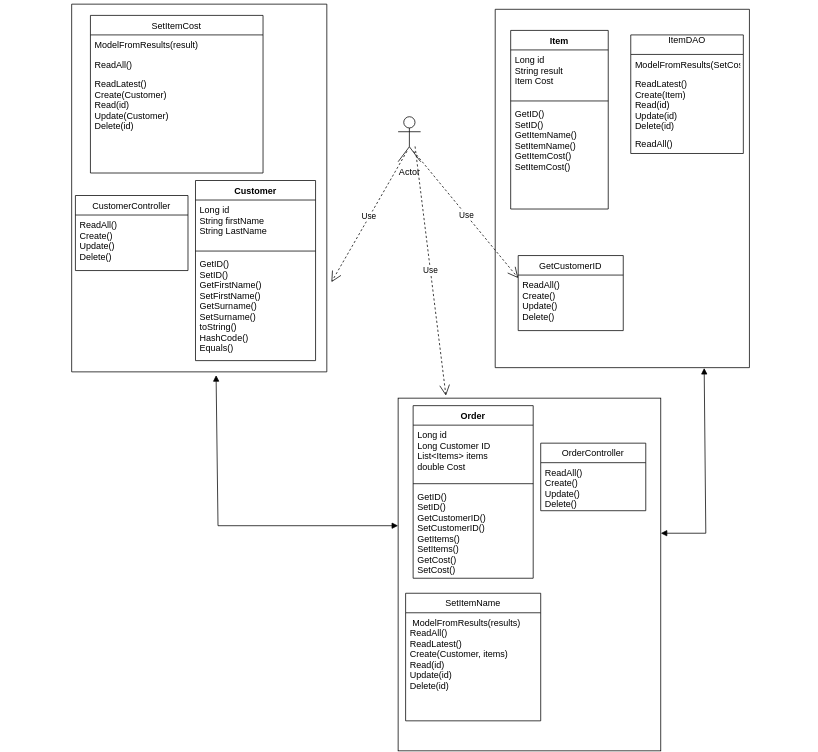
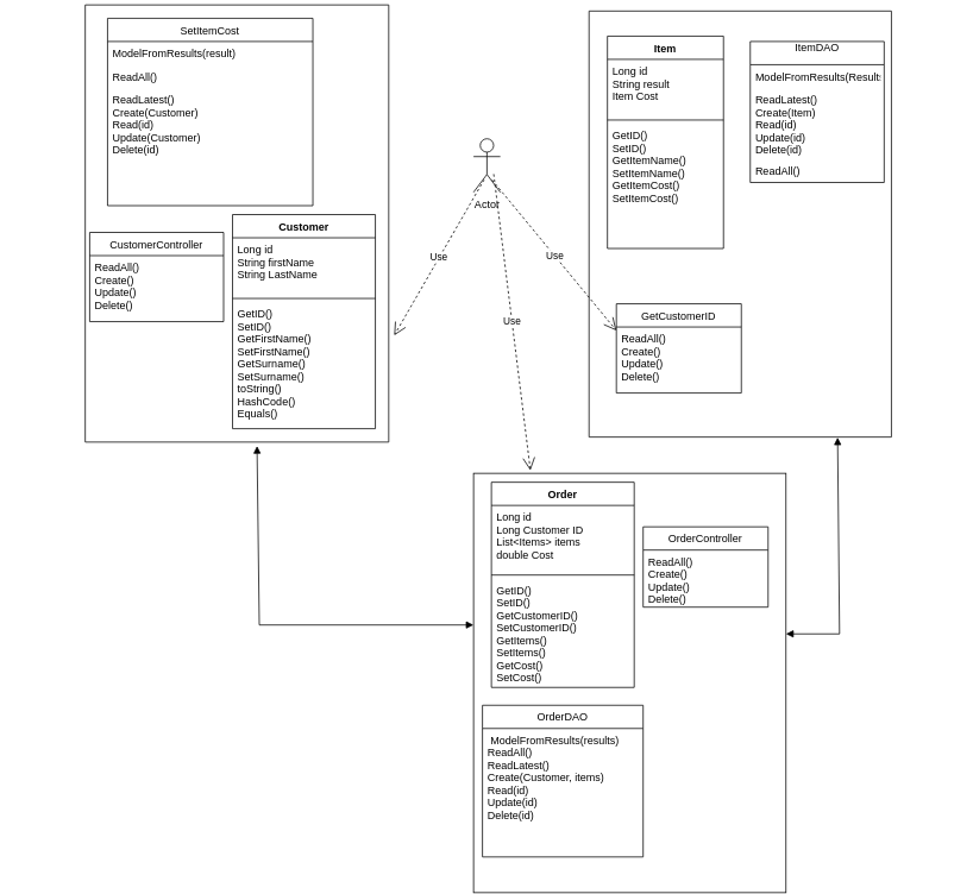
- <mxCell id="22" value="ModelFromResults(SetCost)" style="text;strokeColor=none;fillColor=none;align=left;verticalAlign=top;spacingLeft=4;spacingRight=4;overflow=hidden;rotatable=0;points=[[0,0.5],[1,0.5]];portConstraint=eastwest;" vertex="1" parent="21"><mxGeometry y="26" width="150" height="26" as="geometry" /></mxCell>
+ <mxCell id="22" value="ModelFromResults(Results)" style="text;strokeColor=none;fillColor=none;align=left;verticalAlign=top;spacingLeft=4;spacingRight=4;overflow=hidden;rotatable=0;points=[[0,0.5],[1,0.5]];portConstraint=eastwest;" vertex="1" parent="21"><mxGeometry y="26" width="150" height="26" as="geometry" /></mxCell>
- <mxCell id="33" value="SetItemName" style="swimlane;fontStyle=0;childLayout=stackLayout;horizontal=1;startSize=26;fillColor=none;horizontalStack=0;resizeParent=1;resizeParentMax=0;resizeLast=0;collapsible=1;marginBottom=0;" vertex="1" parent="1"><mxGeometry x="540" y="790" width="180" height="170" as="geometry" /></mxCell>
+ <mxCell id="33" value="OrderDAO" style="swimlane;fontStyle=0;childLayout=stackLayout;horizontal=1;startSize=26;fillColor=none;horizontalStack=0;resizeParent=1;resizeParentMax=0;resizeLast=0;collapsible=1;marginBottom=0;" vertex="1" parent="1"><mxGeometry x="540" y="790" width="180" height="170" as="geometry" /></mxCell>
